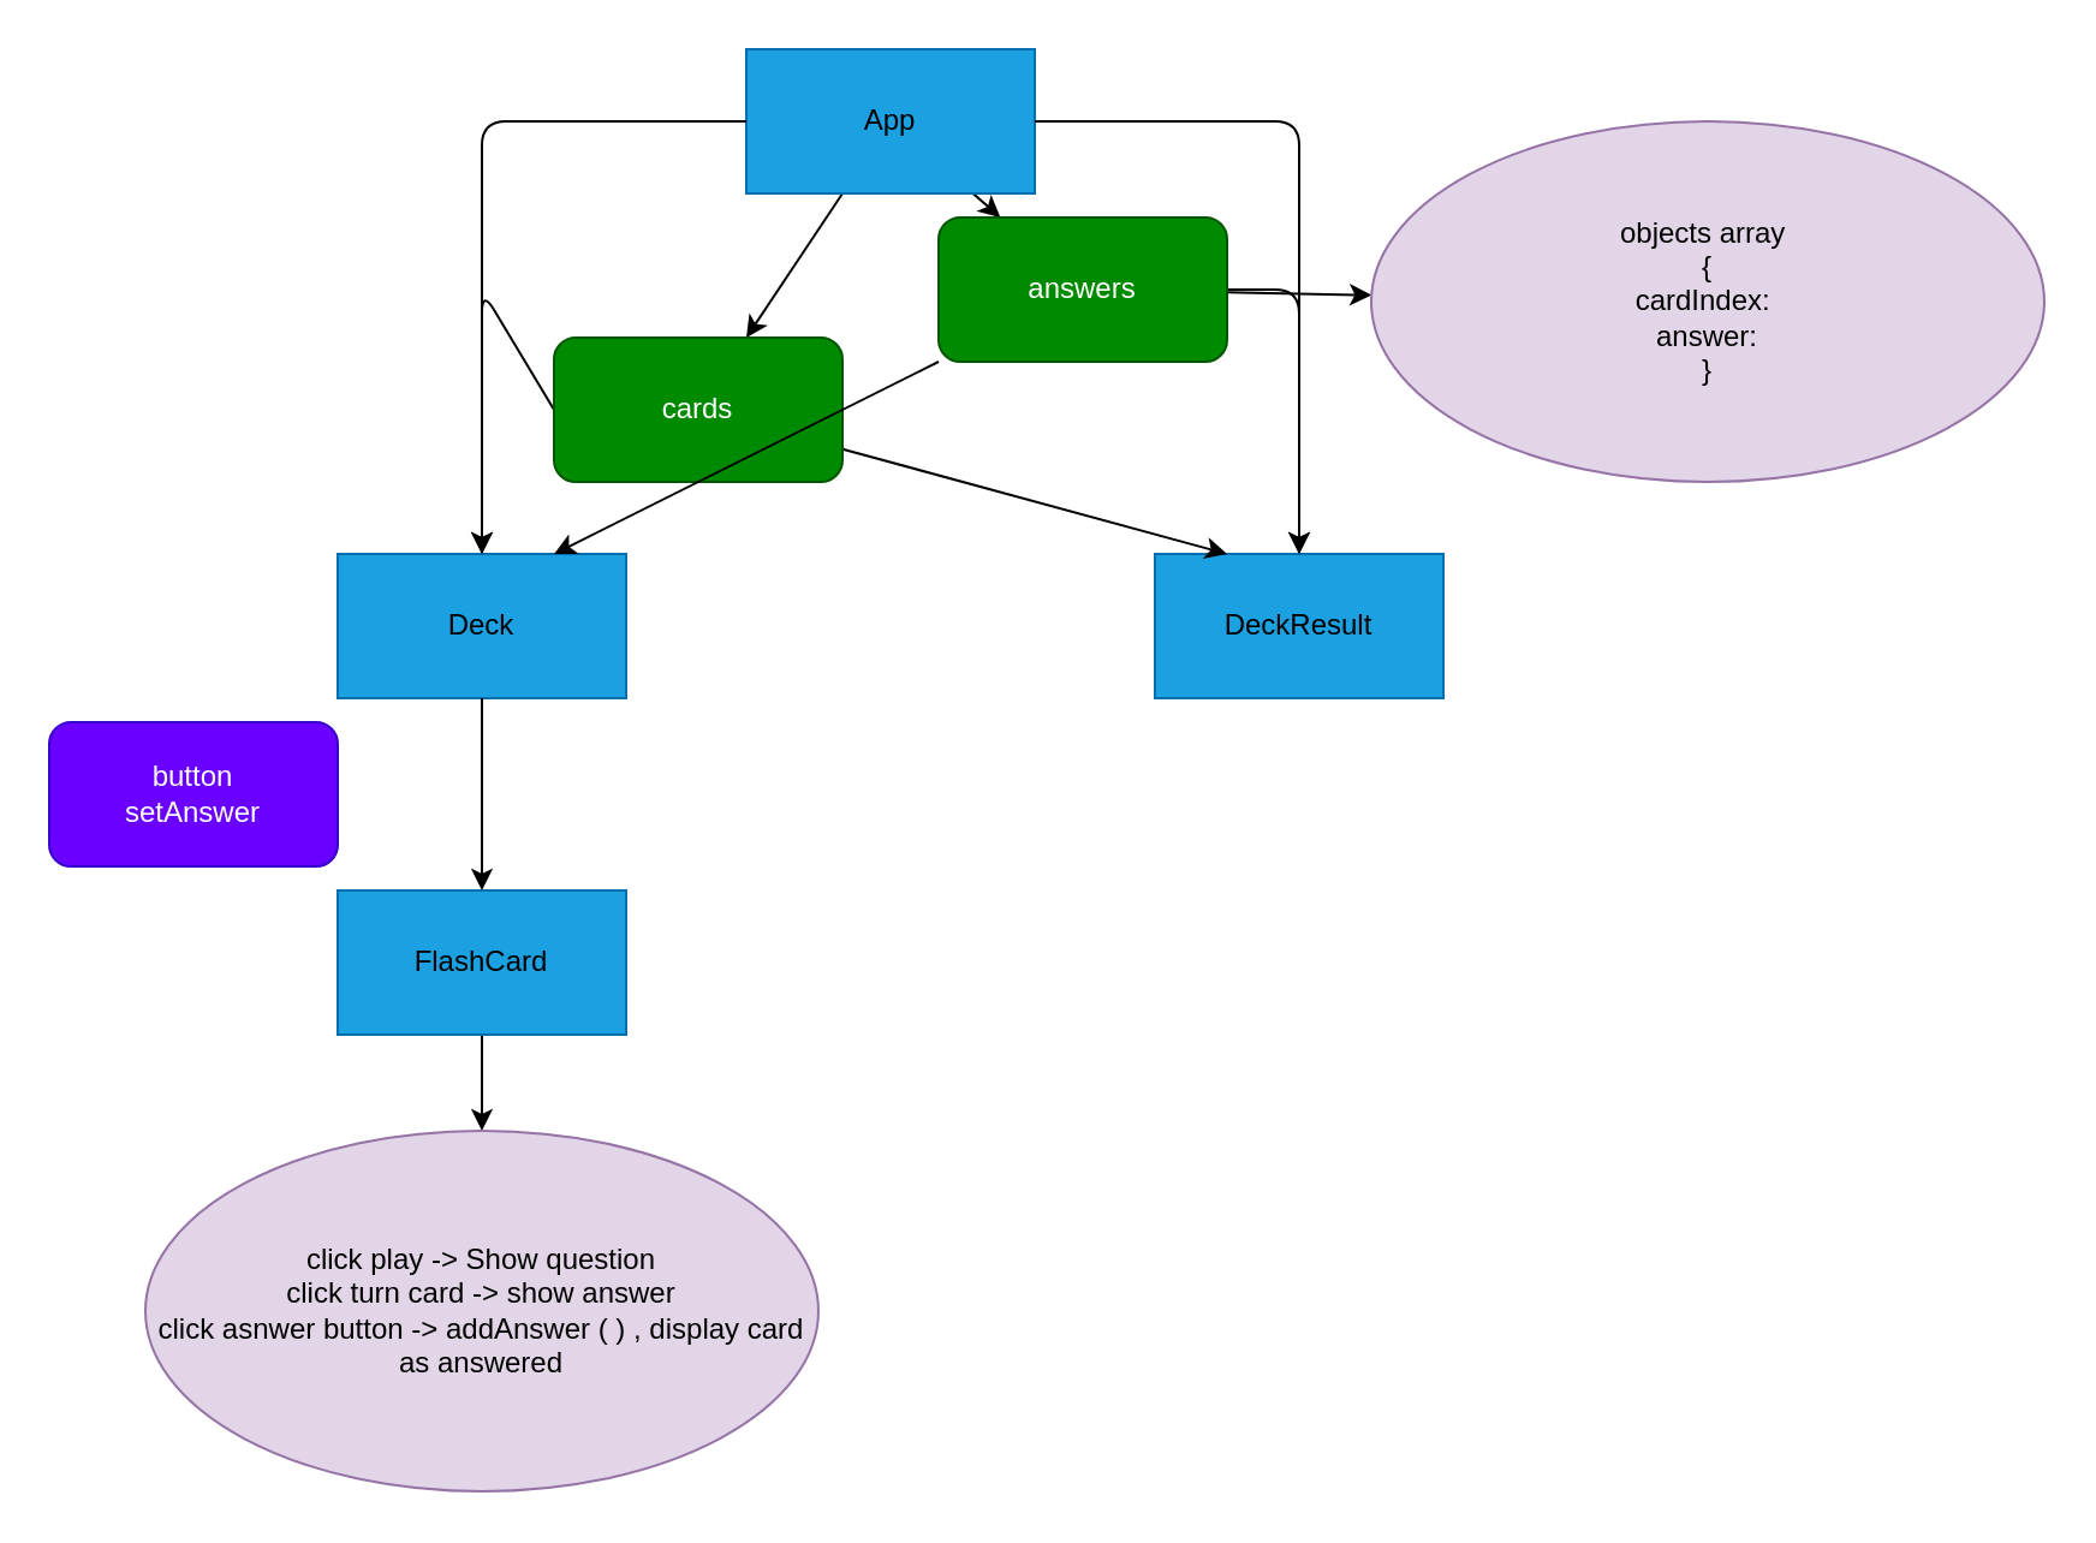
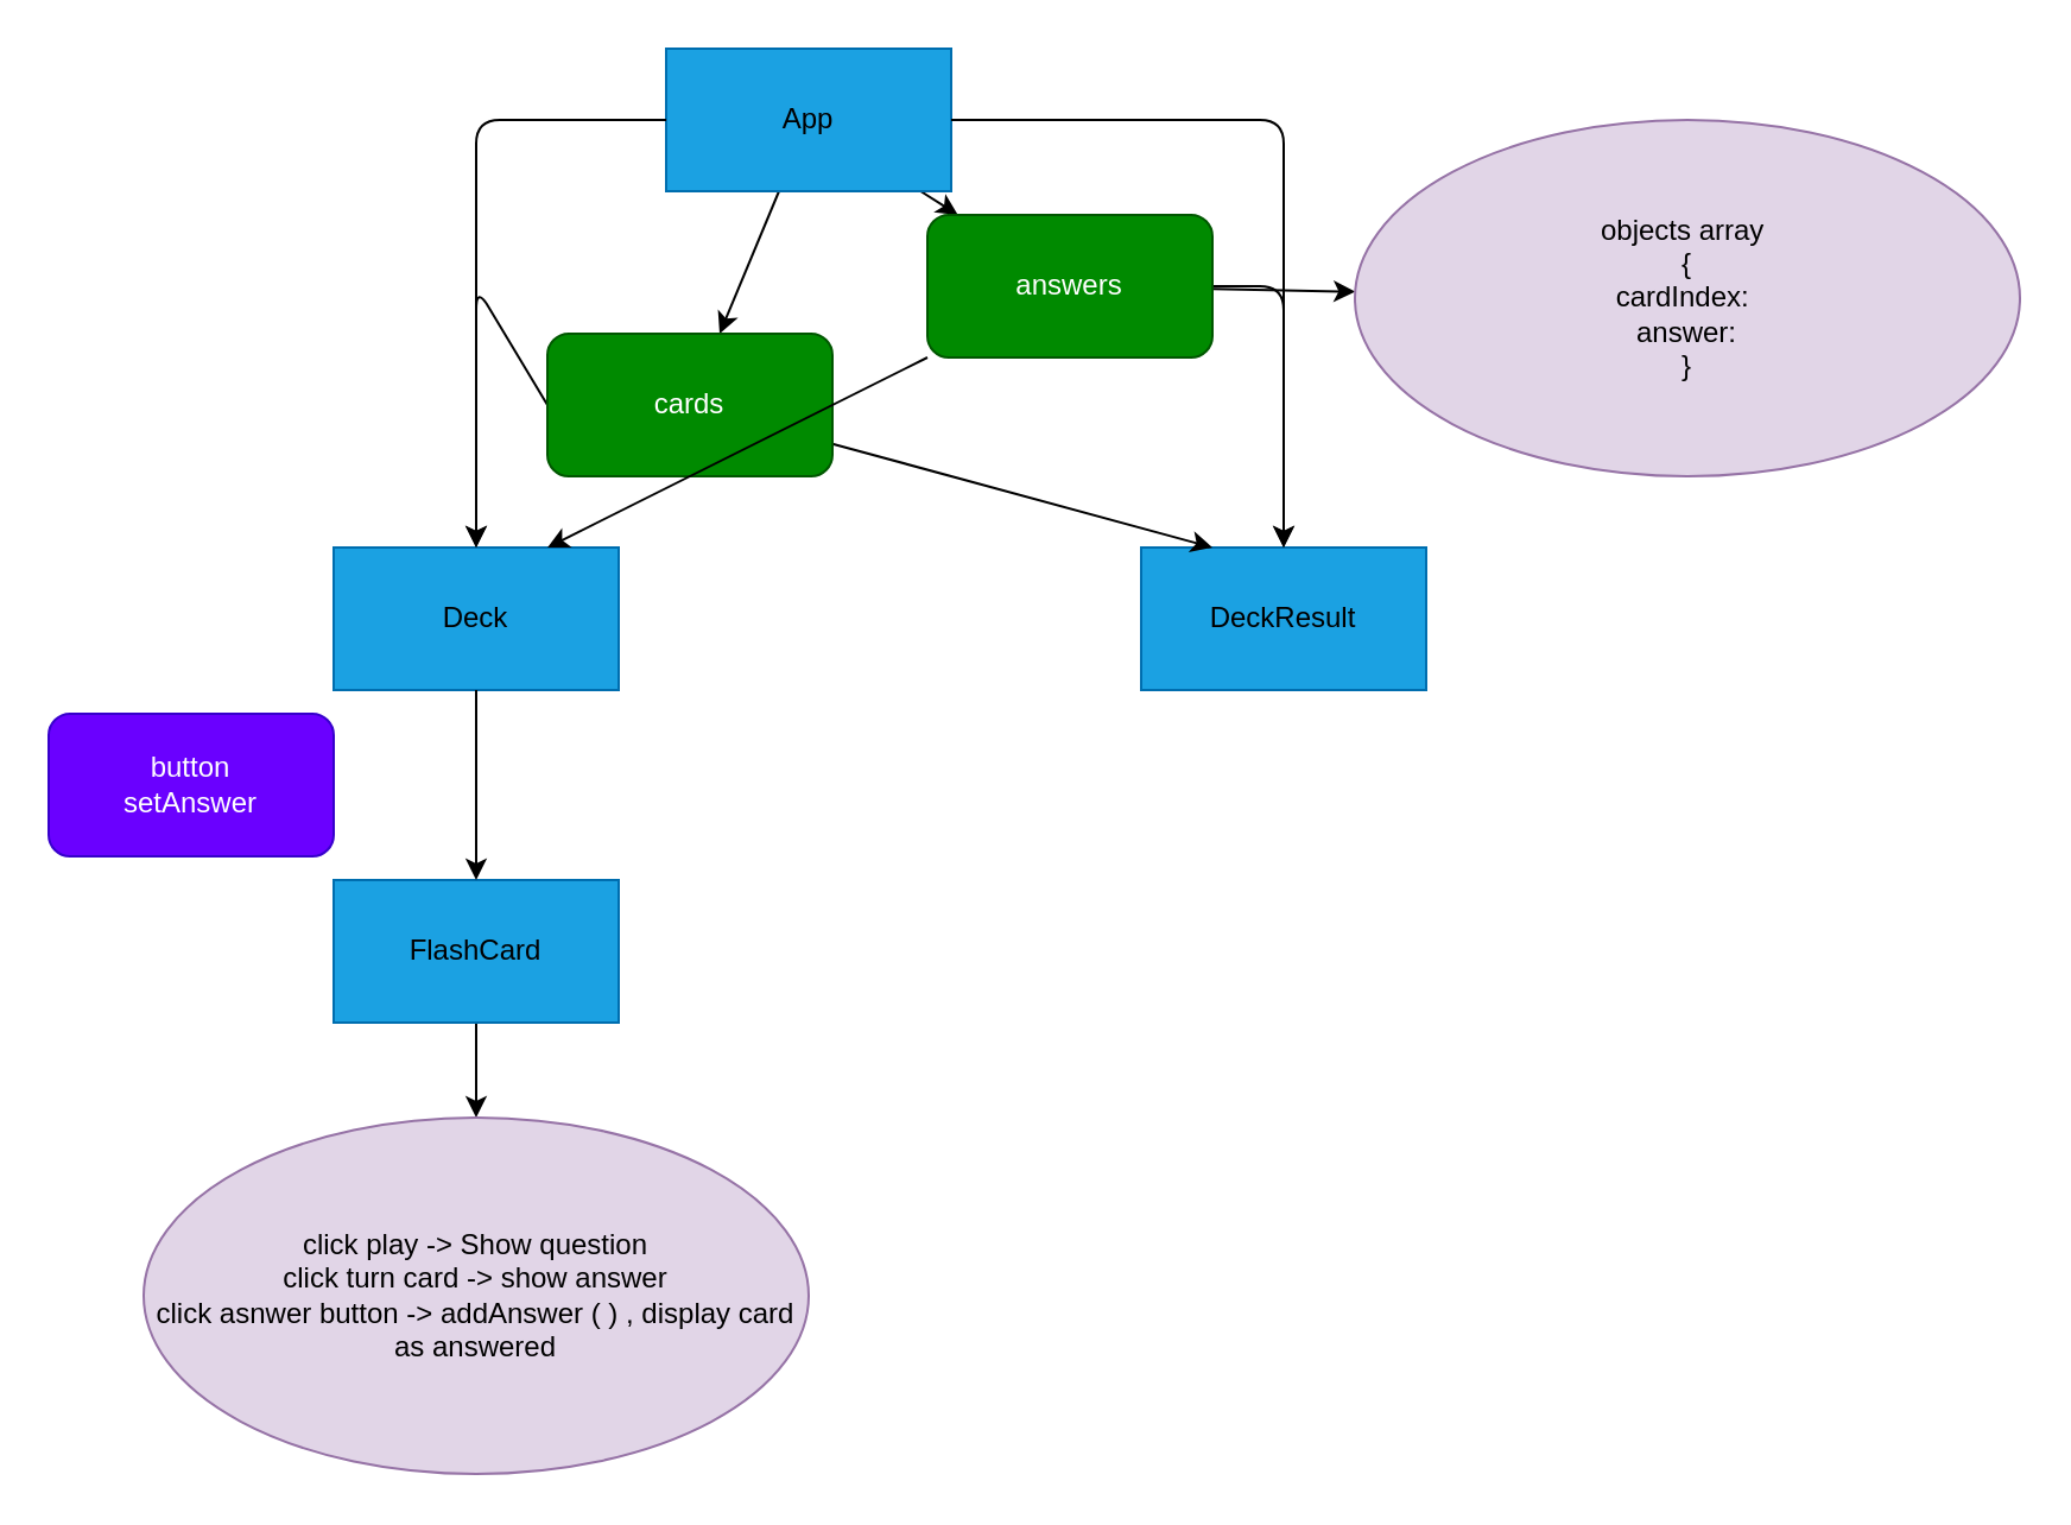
- <mxCell id="5" value="&lt;font color=&quot;#000000&quot;&gt;App&lt;/font&gt;" style="rounded=0;whiteSpace=wrap;html=1;labelBackgroundColor=none;fontColor=#ffffff;fillColor=#1ba1e2;strokeColor=#006EAF;" parent="1" vertex="1"><mxGeometry x="310" y="20" width="120" height="60" as="geometry" /></mxCell>
+ <mxCell id="5" value="&lt;font color=&quot;#000000&quot;&gt;App&lt;/font&gt;" style="rounded=0;whiteSpace=wrap;html=1;labelBackgroundColor=none;fontColor=#ffffff;fillColor=#1ba1e2;strokeColor=#006EAF;" parent="1" vertex="1"><mxGeometry x="280" y="20" width="120" height="60" as="geometry" /></mxCell>
